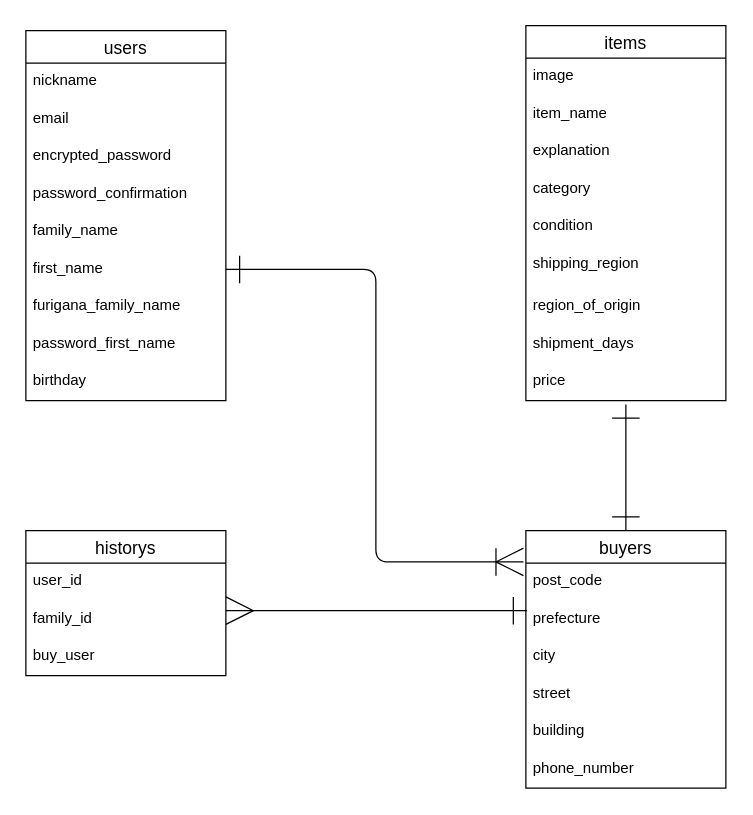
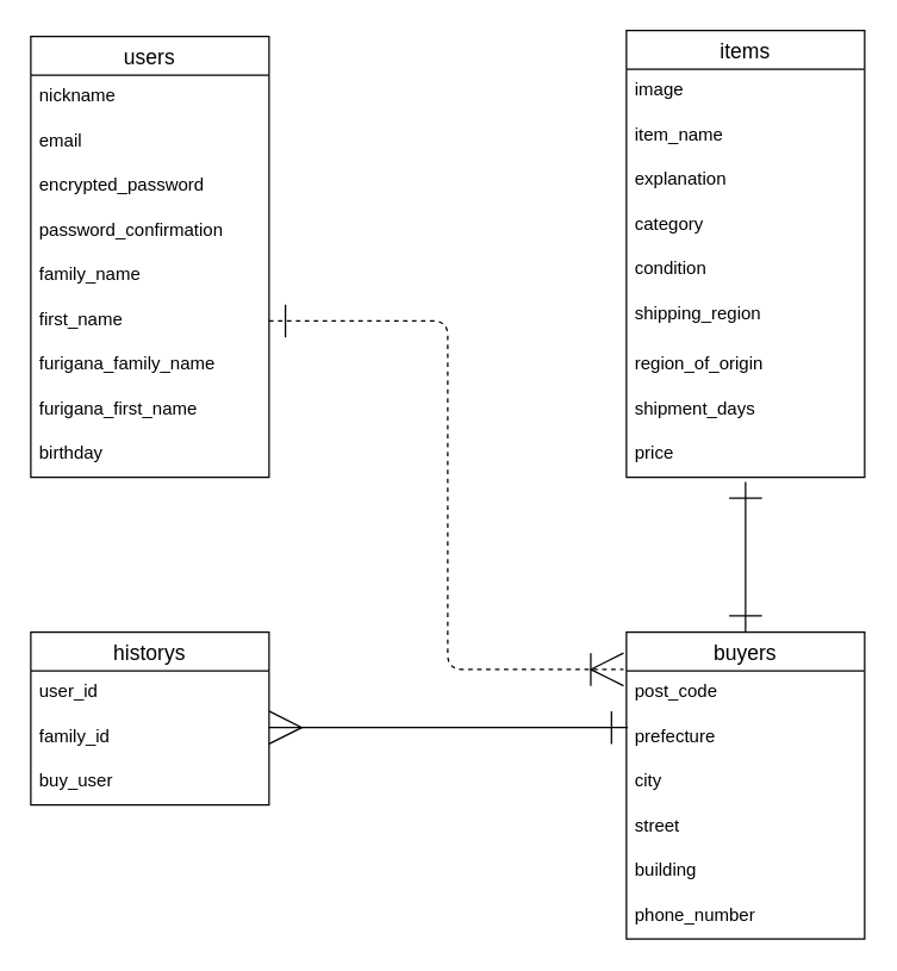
- <mxCell id="10" value="password_first_name" style="text;strokeColor=none;fillColor=none;spacingLeft=4;spacingRight=4;overflow=hidden;rotatable=0;points=[[0,0.5],[1,0.5]];portConstraint=eastwest;fontSize=12;" vertex="1" parent="2"><mxGeometry y="236" width="160" height="30" as="geometry" /></mxCell>
+ <mxCell id="10" value="furigana_first_name" style="text;strokeColor=none;fillColor=none;spacingLeft=4;spacingRight=4;overflow=hidden;rotatable=0;points=[[0,0.5],[1,0.5]];portConstraint=eastwest;fontSize=12;" vertex="1" parent="2"><mxGeometry y="236" width="160" height="30" as="geometry" /></mxCell>
- <mxCell id="35" style="edgeStyle=none;html=1;exitX=1;exitY=0.5;exitDx=0;exitDy=0;entryX=-0.012;entryY=-0.033;entryDx=0;entryDy=0;entryPerimeter=0;startArrow=ERone;startFill=0;endArrow=ERoneToMany;endFill=0;startSize=20;endSize=20;" edge="1" parent="1" source="8" target="27"><mxGeometry relative="1" as="geometry"><mxPoint x="180" y="215" as="sourcePoint" /><mxPoint x="418.08" y="449.01" as="targetPoint" /><Array as="points"><mxPoint x="300" y="215" /><mxPoint x="300" y="449" /></Array></mxGeometry></mxCell>
+ <mxCell id="35" style="edgeStyle=none;html=1;exitX=1;exitY=0.5;exitDx=0;exitDy=0;entryX=-0.012;entryY=-0.033;entryDx=0;entryDy=0;entryPerimeter=0;startArrow=ERone;startFill=0;endArrow=ERoneToMany;endFill=0;startSize=20;endSize=20;dashed=1;" edge="1" parent="1" source="8" target="27"><mxGeometry relative="1" as="geometry"><mxPoint x="180" y="215" as="sourcePoint" /><mxPoint x="418.08" y="449.01" as="targetPoint" /><Array as="points"><mxPoint x="300" y="215" /><mxPoint x="300" y="449" /></Array></mxGeometry></mxCell>
